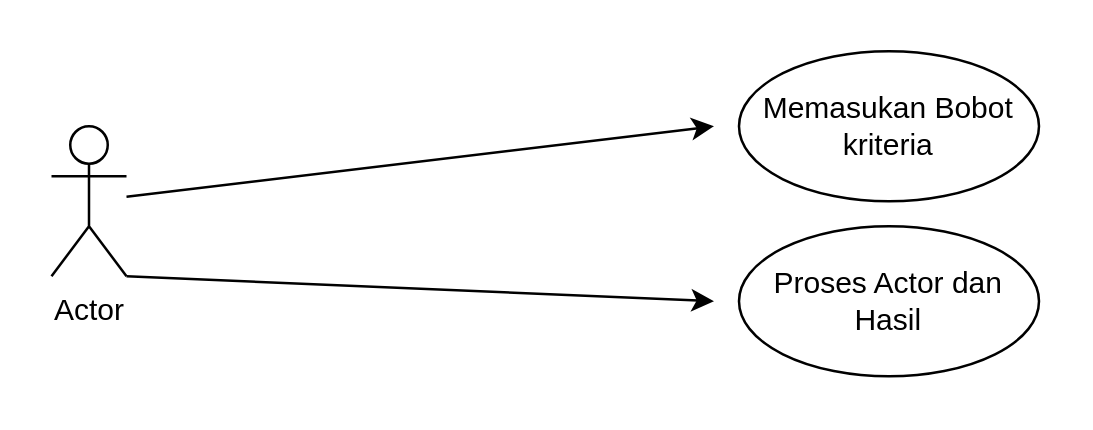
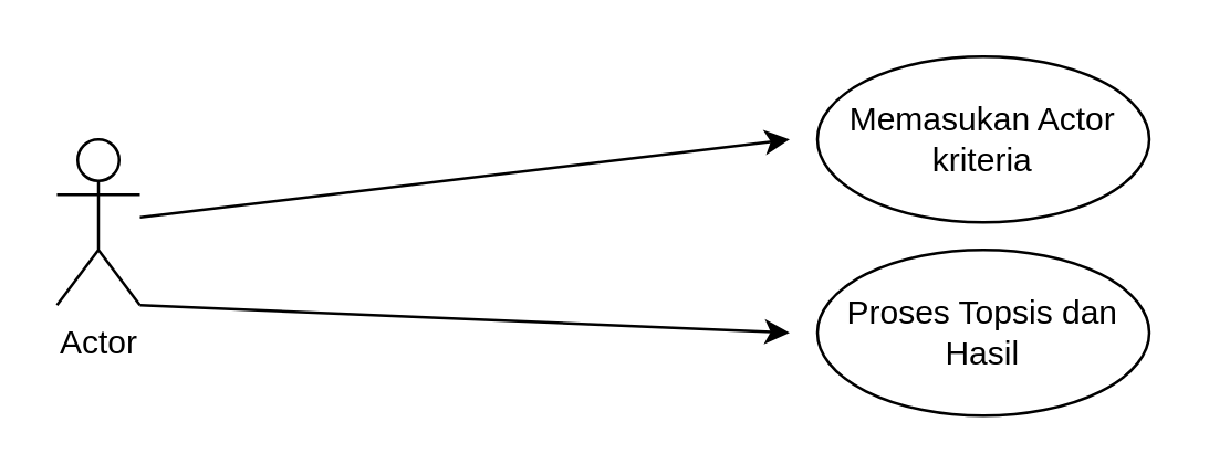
- <mxCell id="3" value="Memasukan Bobot kriteria" style="ellipse;whiteSpace=wrap;html=1;" vertex="1" parent="1"><mxGeometry x="295" y="20" width="120" height="60" as="geometry" /></mxCell>
+ <mxCell id="3" value="Memasukan Actor kriteria" style="ellipse;whiteSpace=wrap;html=1;" vertex="1" parent="1"><mxGeometry x="295" y="20" width="120" height="60" as="geometry" /></mxCell>
- <mxCell id="4" value="Proses Actor dan Hasil" style="ellipse;whiteSpace=wrap;html=1;" vertex="1" parent="1"><mxGeometry x="295" y="90" width="120" height="60" as="geometry" /></mxCell>
+ <mxCell id="4" value="Proses Topsis dan Hasil" style="ellipse;whiteSpace=wrap;html=1;" vertex="1" parent="1"><mxGeometry x="295" y="90" width="120" height="60" as="geometry" /></mxCell>
